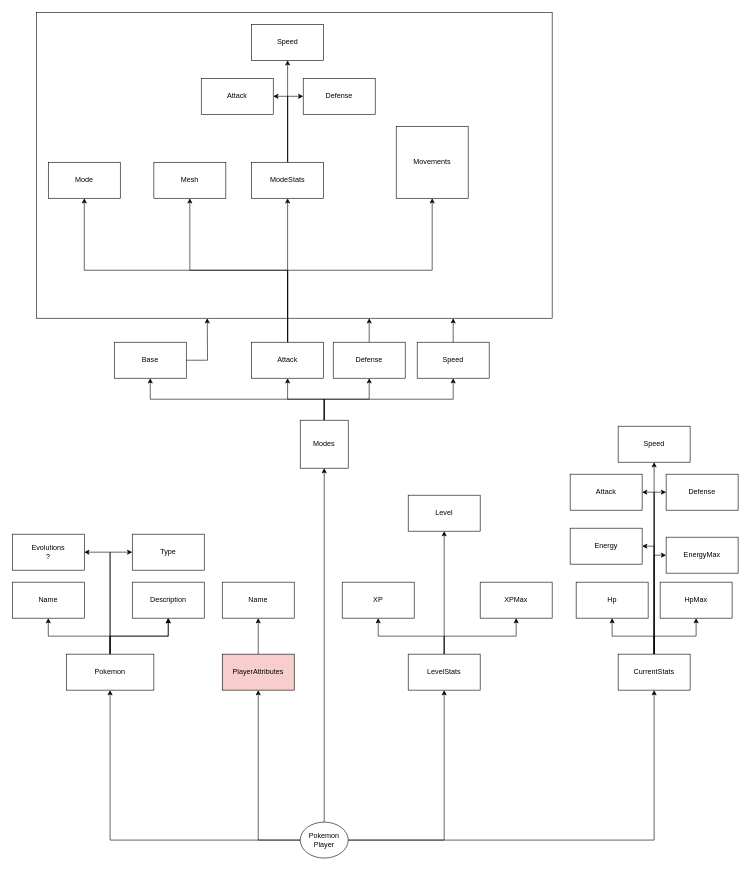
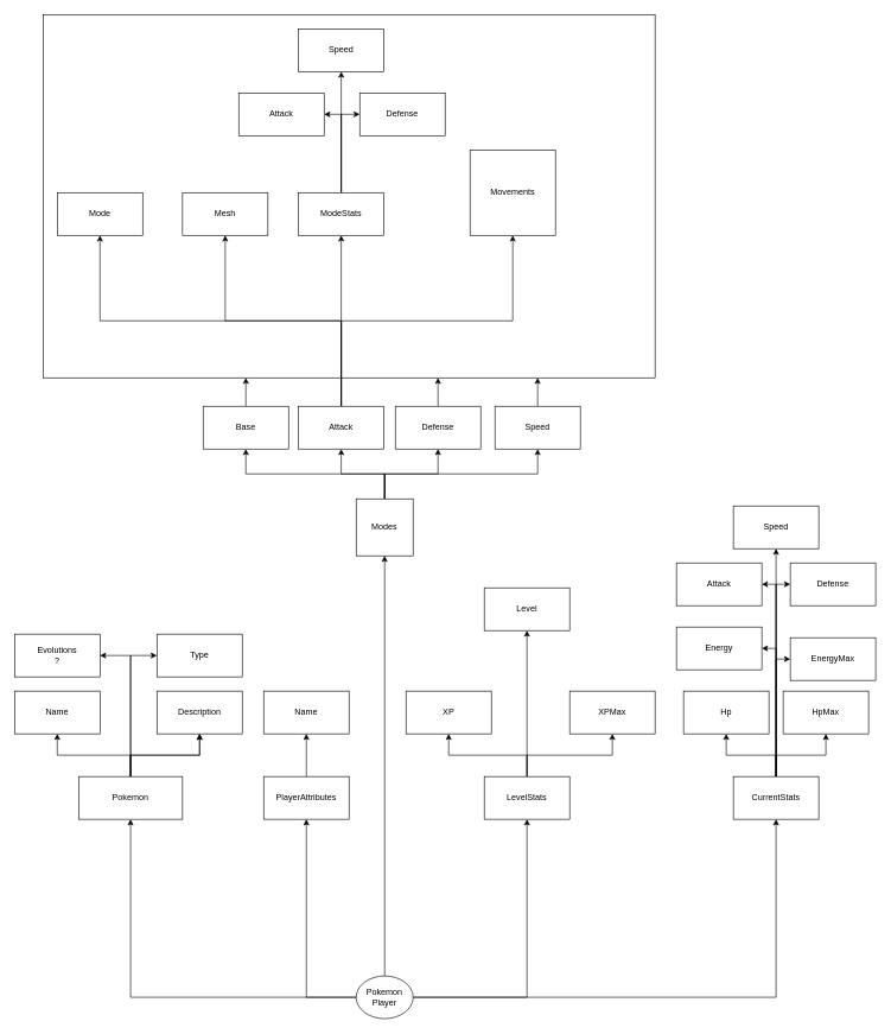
- <mxCell id="15" value="&lt;div&gt;Base&lt;/div&gt;" style="rounded=0;whiteSpace=wrap;html=1;" vertex="1" parent="1"><mxGeometry x="190" y="570" width="120" height="60" as="geometry" /></mxCell>
+ <mxCell id="15" value="&lt;div&gt;Base&lt;/div&gt;" style="rounded=0;whiteSpace=wrap;html=1;" vertex="1" parent="1"><mxGeometry x="285" y="570" width="120" height="60" as="geometry" /></mxCell>
- <mxCell id="66" value="PlayerAttributes" style="rounded=0;whiteSpace=wrap;html=1;fillColor=#f8cecc;" vertex="1" parent="1"><mxGeometry x="370" y="1090" width="120" height="60" as="geometry" /></mxCell>
+ <mxCell id="66" value="PlayerAttributes" style="rounded=0;whiteSpace=wrap;html=1;" vertex="1" parent="1"><mxGeometry x="370" y="1090" width="120" height="60" as="geometry" /></mxCell>
